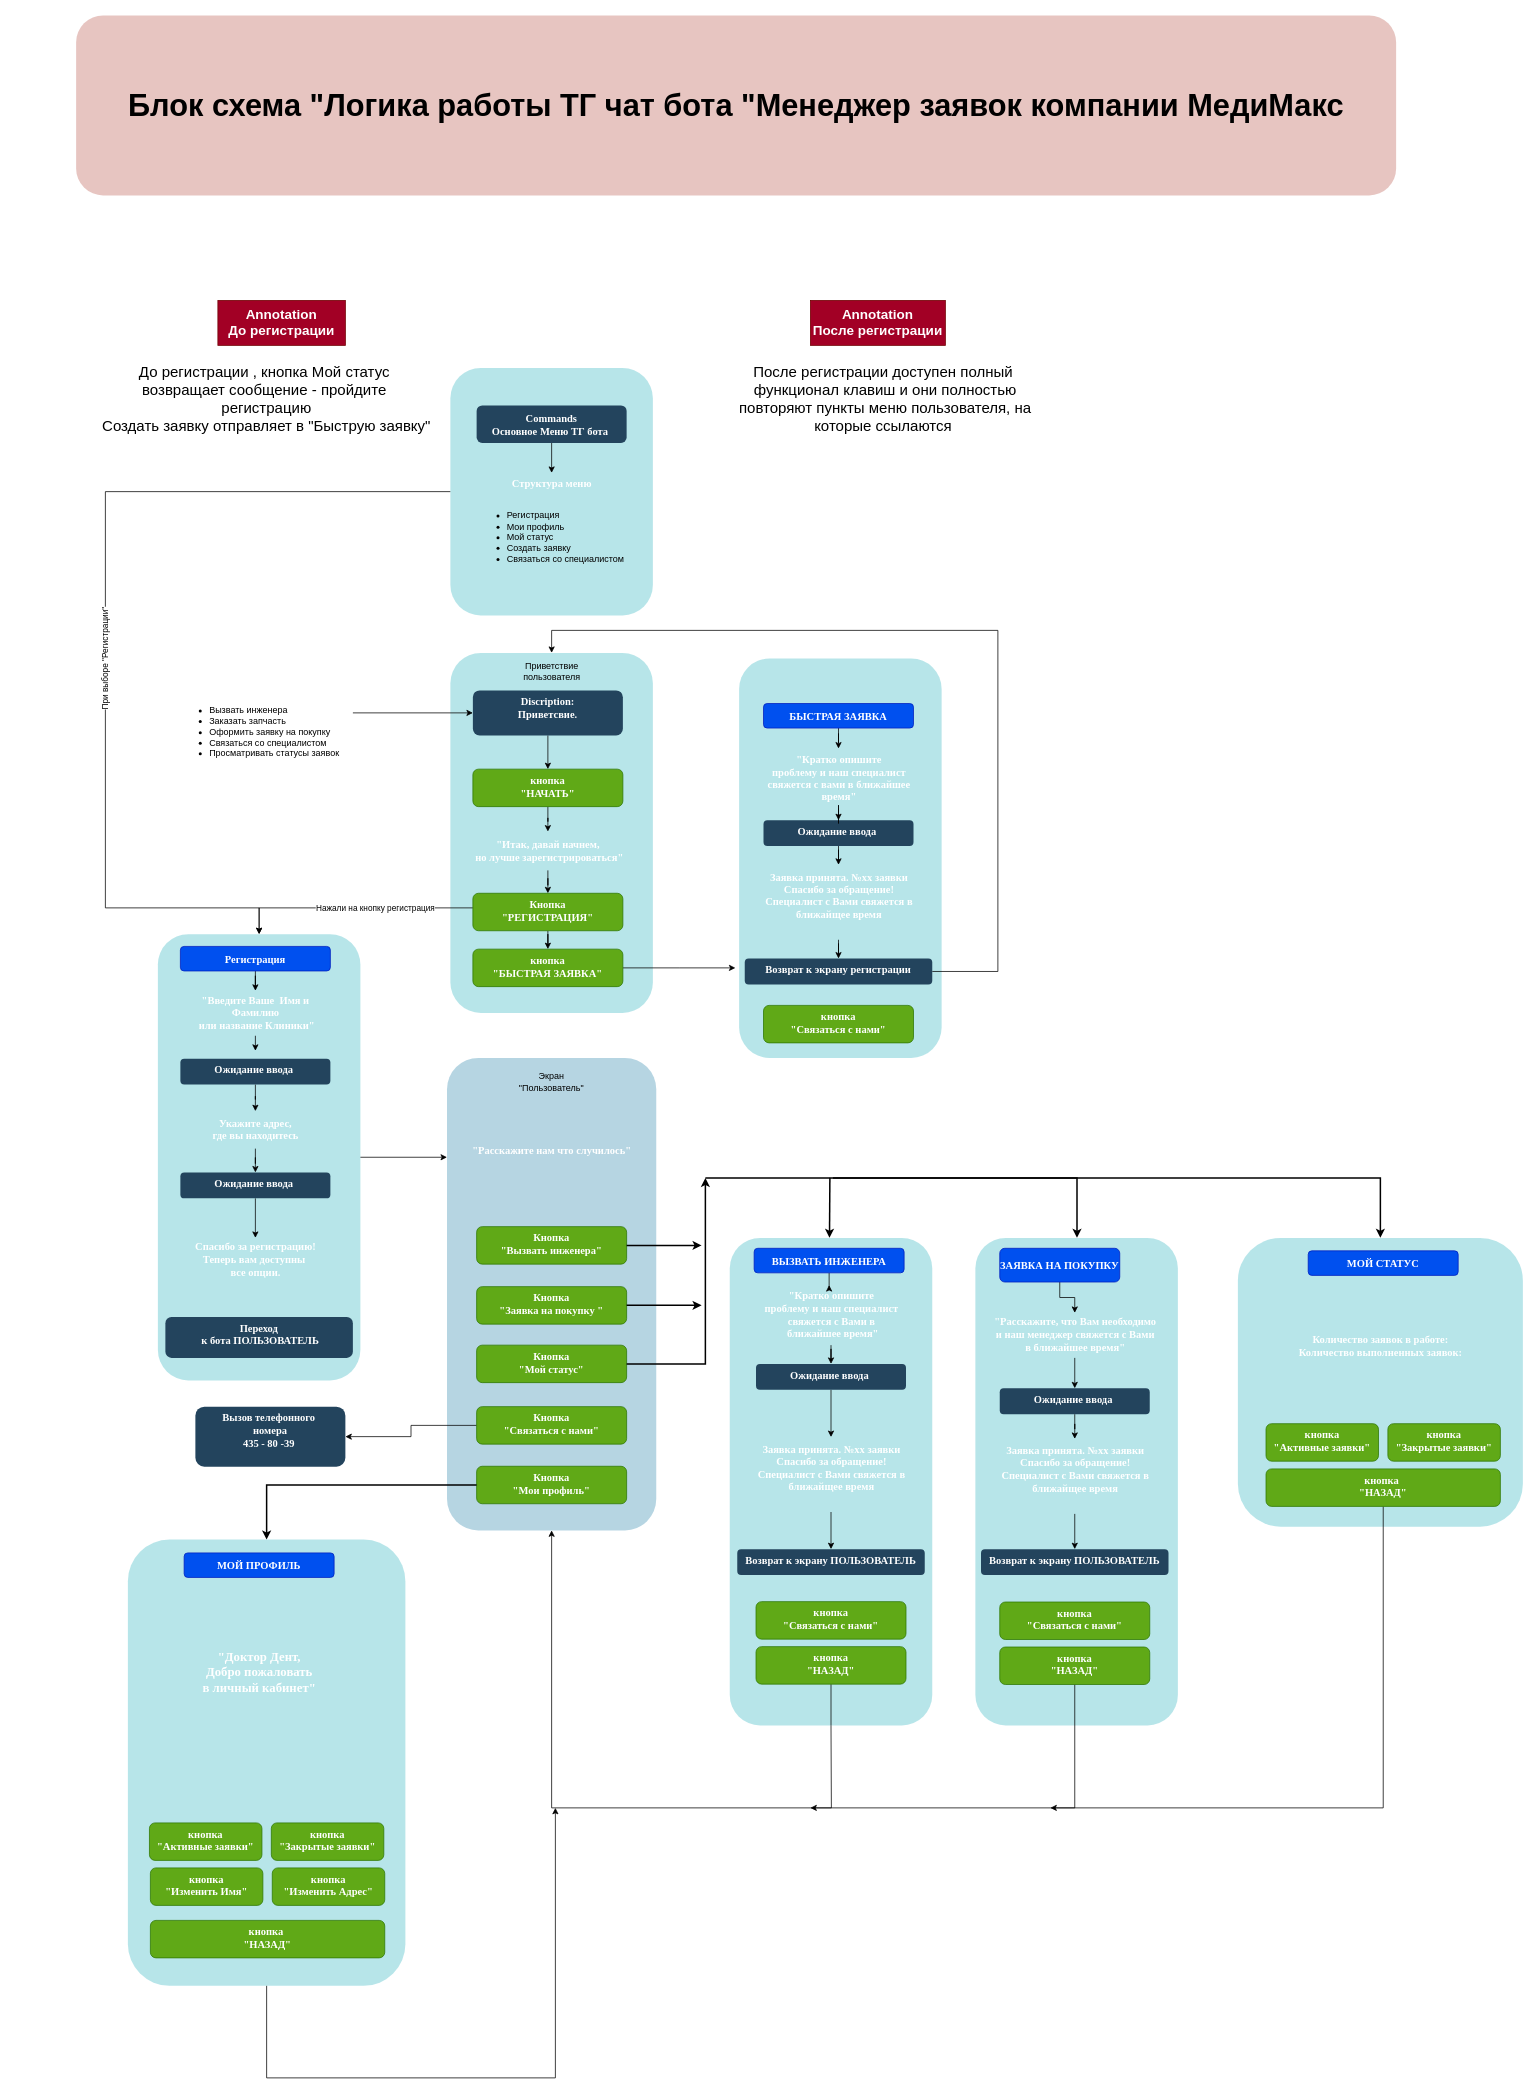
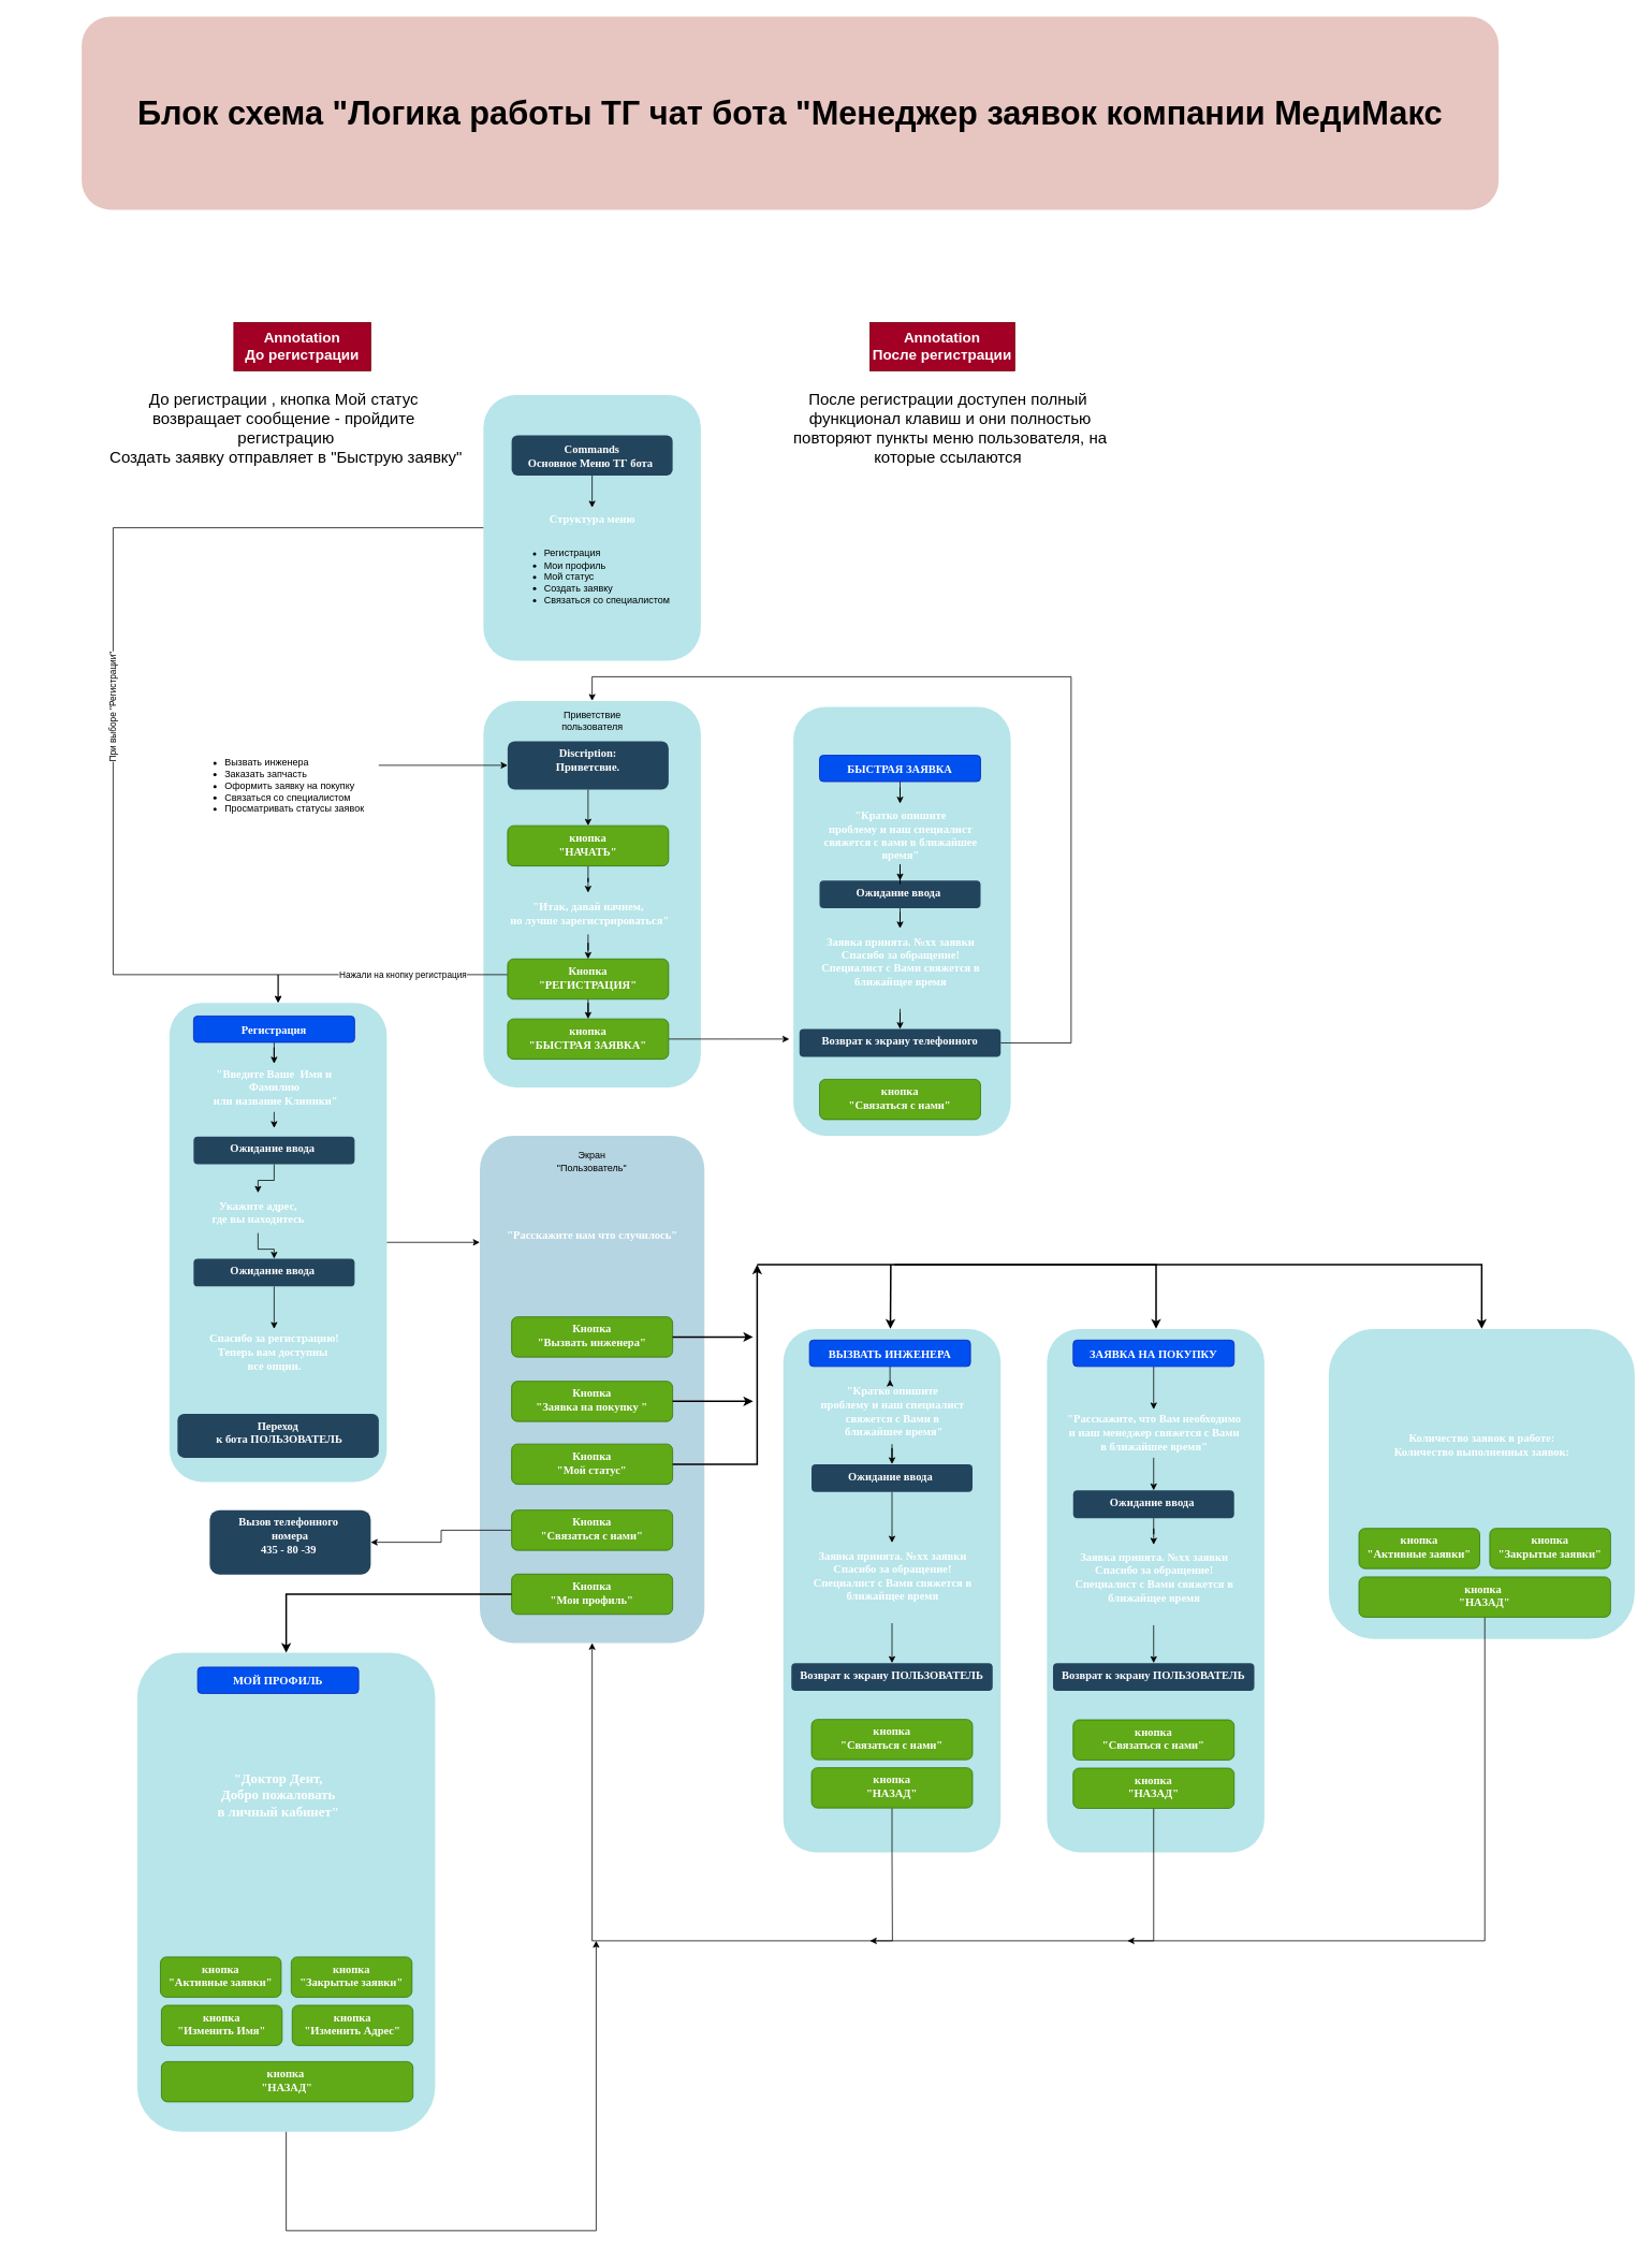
- <mxCell id="47" value="Возврат к экрану регистрации" style="rounded=1;fillColor=#23445D;gradientColor=none;strokeColor=none;fontColor=#FFFFFF;fontStyle=1;fontFamily=Tahoma;fontSize=14;verticalAlign=top;" vertex="1" parent="1"><mxGeometry x="992.5" y="1277.5" width="250" height="34.5" as="geometry" /></mxCell>
+ <mxCell id="47" value="Возврат к экрану телефонного" style="rounded=1;fillColor=#23445D;gradientColor=none;strokeColor=none;fontColor=#FFFFFF;fontStyle=1;fontFamily=Tahoma;fontSize=14;verticalAlign=top;" vertex="1" parent="1"><mxGeometry x="992.5" y="1277.5" width="250" height="34.5" as="geometry" /></mxCell>
- <mxCell id="90" value="&lt;font face=&quot;Tahoma&quot; color=&quot;#ffffff&quot;&gt;&lt;span style=&quot;font-size: 14px;&quot;&gt;&lt;b&gt;Укажите адрес,&lt;br&gt;где вы находитесь&lt;br&gt;&lt;/b&gt;&lt;/span&gt;&lt;/font&gt;" style="text;html=1;align=center;verticalAlign=middle;resizable=0;points=[];autosize=1;strokeColor=none;fillColor=none;" vertex="1" parent="1"><mxGeometry x="260" y="1481" width="160" height="50" as="geometry" /></mxCell>
+ <mxCell id="90" value="&lt;font face=&quot;Tahoma&quot; color=&quot;#ffffff&quot;&gt;&lt;span style=&quot;font-size: 14px;&quot;&gt;&lt;b&gt;Укажите адрес,&lt;br&gt;где вы находитесь&lt;br&gt;&lt;/b&gt;&lt;/span&gt;&lt;/font&gt;" style="text;html=1;align=center;verticalAlign=middle;resizable=0;points=[];autosize=1;strokeColor=none;fillColor=none;" vertex="1" parent="1"><mxGeometry x="240" y="1481" width="160" height="50" as="geometry" /></mxCell>
- <mxCell id="64" value="МОЙ СТАТУС" style="rounded=1;fillColor=#0050ef;strokeColor=#001DBC;fontColor=#ffffff;fontStyle=1;fontFamily=Tahoma;fontSize=14;verticalAlign=middle;align=center;" vertex="1" parent="1"><mxGeometry x="1743.75" y="1667.25" width="200" height="32.75" as="geometry" /></mxCell>
- <mxCell id="62" value="ЗАЯВКА НА ПОКУПКУ" style="rounded=1;fillColor=#0050ef;strokeColor=#001DBC;fontColor=#ffffff;fontStyle=1;fontFamily=Tahoma;fontSize=14;verticalAlign=middle;align=center;" vertex="1" parent="1"><mxGeometry x="1332.5" y="1663.88" width="160" height="45" as="geometry" /></mxCell>
+ <mxCell id="62" value="ЗАЯВКА НА ПОКУПКУ" style="rounded=1;fillColor=#0050ef;strokeColor=#001DBC;fontColor=#ffffff;fontStyle=1;fontFamily=Tahoma;fontSize=14;verticalAlign=middle;align=center;" vertex="1" parent="1"><mxGeometry x="1332.5" y="1663.88" width="200" height="32.75" as="geometry" /></mxCell>
